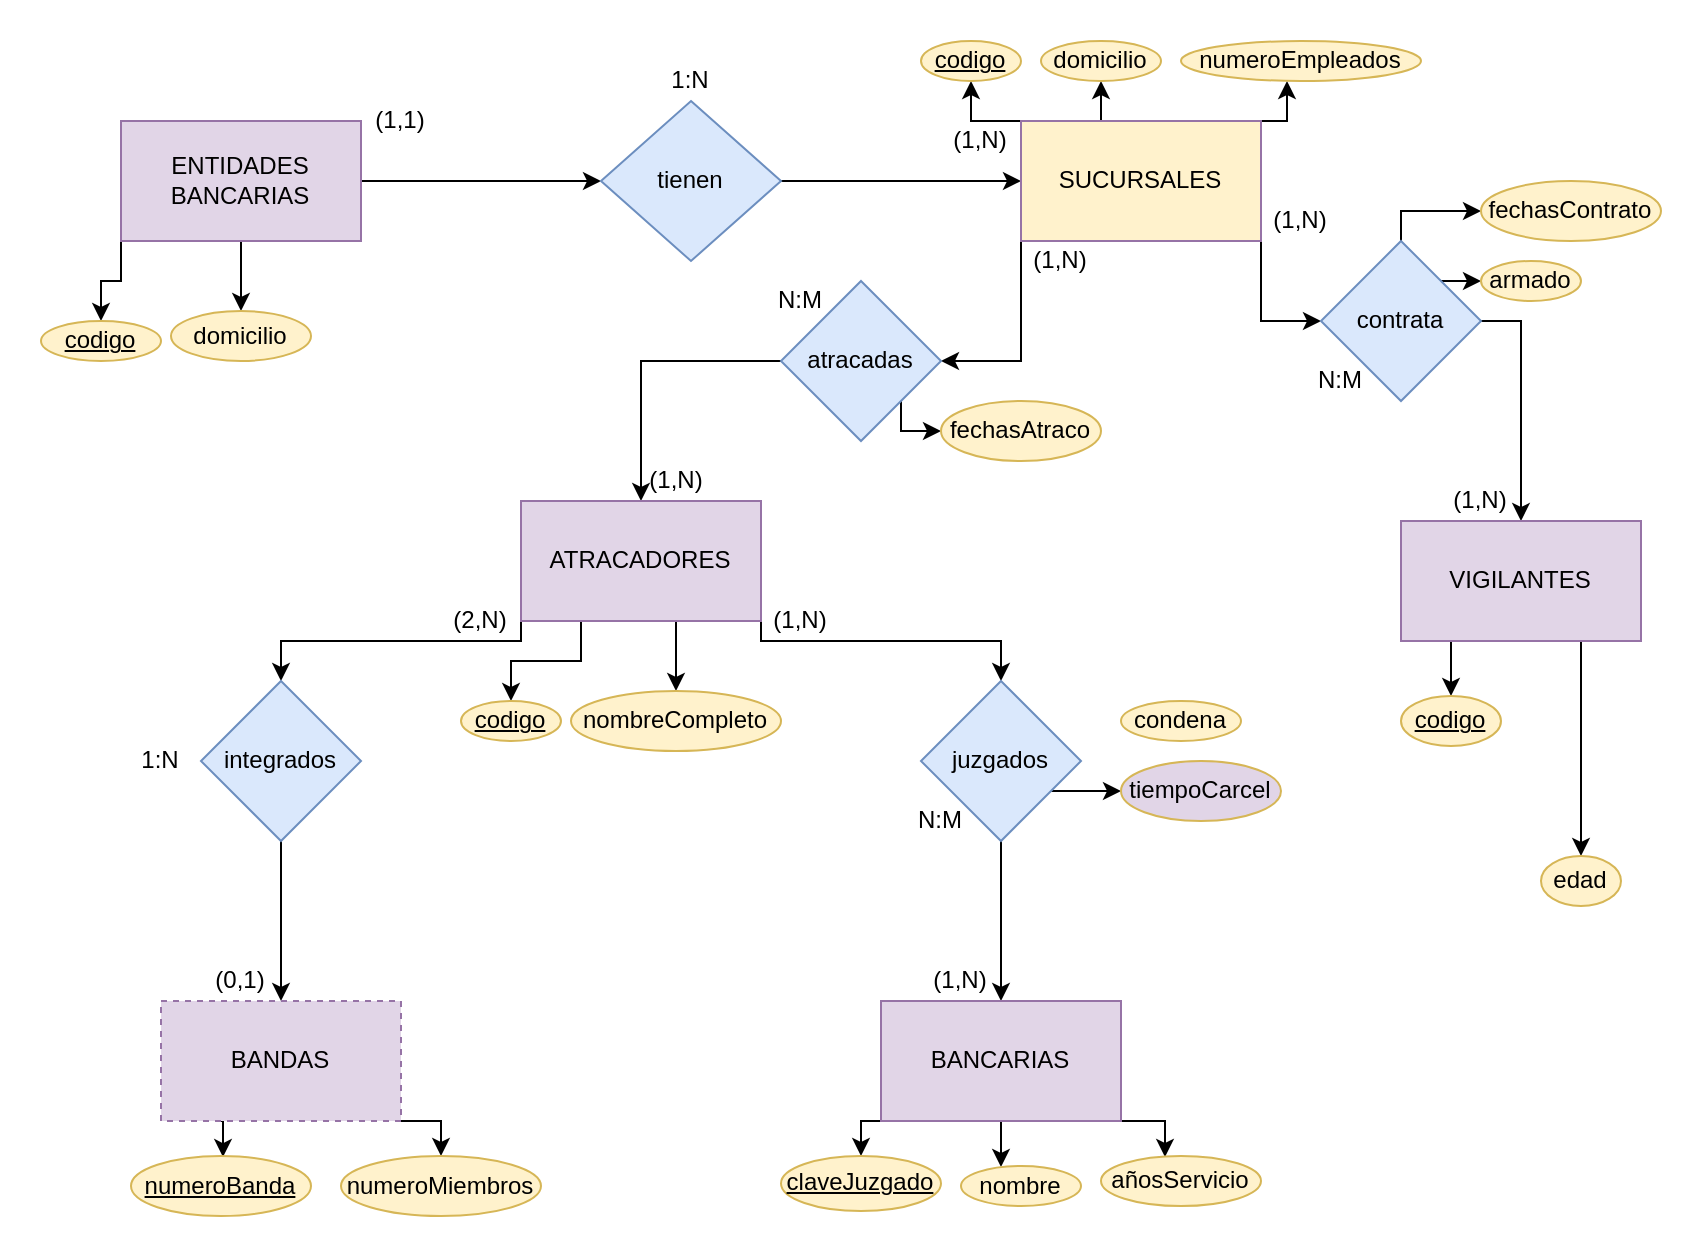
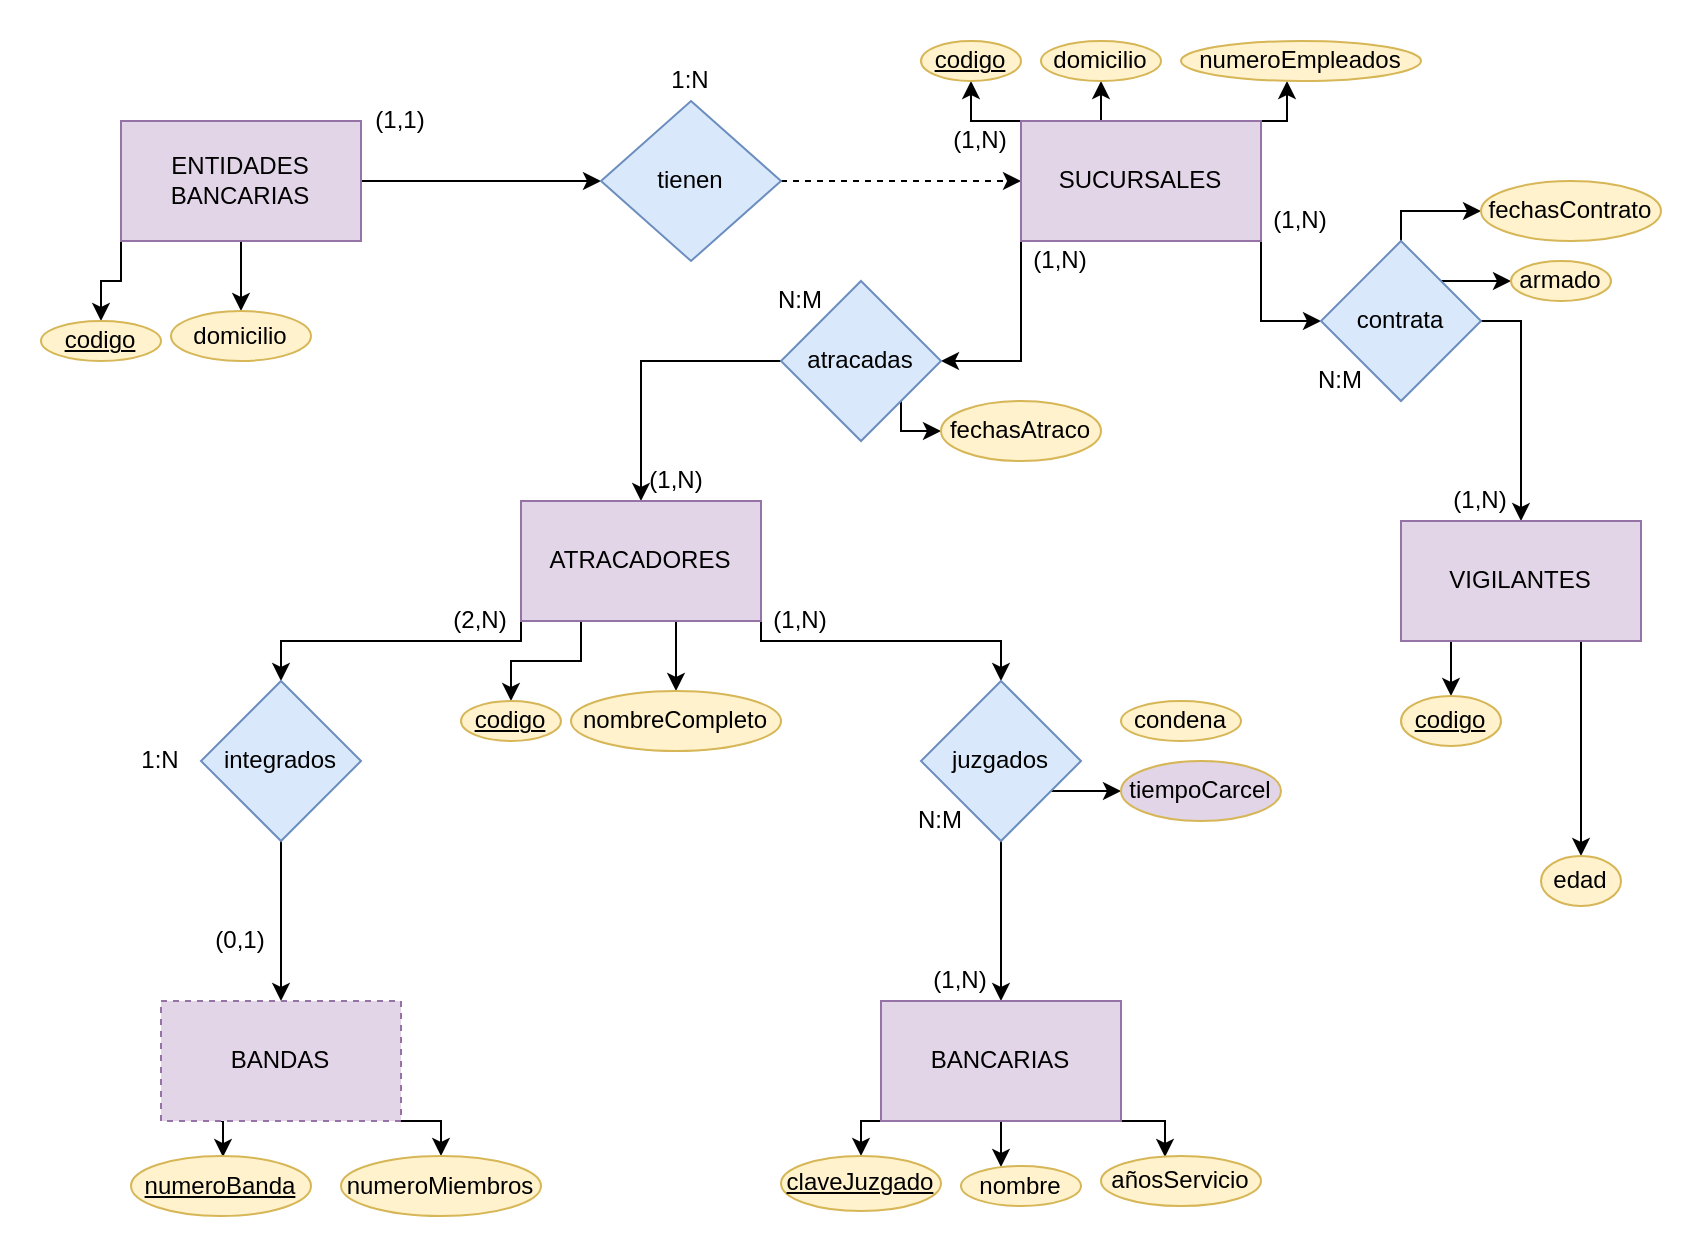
- <mxCell id="6" style="edgeStyle=orthogonalEdgeStyle;rounded=0;orthogonalLoop=1;jettySize=auto;html=1;entryX=0;entryY=0.5;entryDx=0;entryDy=0;" parent="1" source="7" target="13" edge="1"><mxGeometry relative="1" as="geometry" /></mxCell>
+ <mxCell id="6" style="edgeStyle=orthogonalEdgeStyle;rounded=0;orthogonalLoop=1;jettySize=auto;html=1;entryX=0;entryY=0.5;entryDx=0;entryDy=0;dashed=1;" parent="1" source="7" target="13" edge="1"><mxGeometry relative="1" as="geometry" /></mxCell>
- <mxCell id="13" value="SUCURSALES" style="rounded=0;whiteSpace=wrap;html=1;align=center;fillColor=#fff2cc;strokeColor=#9673a6;" parent="1" vertex="1"><mxGeometry x="510" y="60" width="120" height="60" as="geometry" /></mxCell>
+ <mxCell id="13" value="SUCURSALES" style="rounded=0;whiteSpace=wrap;html=1;align=center;fillColor=#e1d5e7;strokeColor=#9673a6;" parent="1" vertex="1"><mxGeometry x="510" y="60" width="120" height="60" as="geometry" /></mxCell>
- <mxCell id="57" value="armado" style="ellipse;whiteSpace=wrap;html=1;align=center;fillColor=#fff2cc;strokeColor=#d6b656;" parent="1" vertex="1"><mxGeometry x="740" y="130" width="50" height="20" as="geometry" /></mxCell>
+ <mxCell id="57" value="armado" style="ellipse;whiteSpace=wrap;html=1;align=center;fillColor=#fff2cc;strokeColor=#d6b656;" parent="1" vertex="1"><mxGeometry x="755" y="130" width="50" height="20" as="geometry" /></mxCell>
- <mxCell id="63" value="(0,1)" style="text;html=1;strokeColor=none;fillColor=none;align=center;verticalAlign=middle;whiteSpace=wrap;rounded=0;" parent="1" vertex="1"><mxGeometry x="100" y="480" width="40" height="20" as="geometry" /></mxCell>
+ <mxCell id="63" value="(0,1)" style="text;html=1;strokeColor=none;fillColor=none;align=center;verticalAlign=middle;whiteSpace=wrap;rounded=0;" parent="1" vertex="1"><mxGeometry x="100" y="460" width="40" height="20" as="geometry" /></mxCell>
